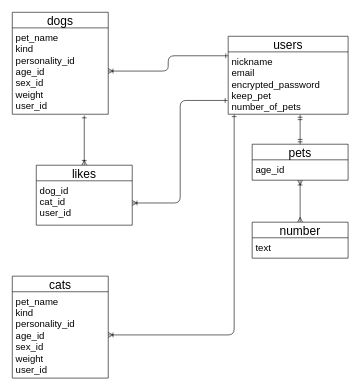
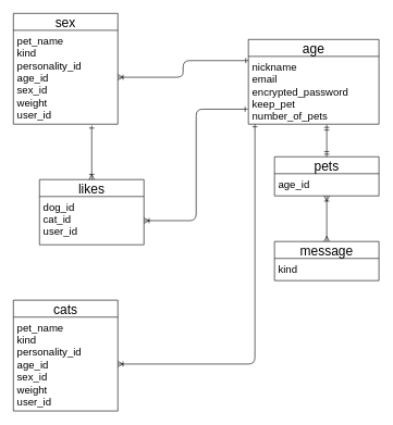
- <mxCell id="4" value="dogs" style="swimlane;fontStyle=0;childLayout=stackLayout;horizontal=1;startSize=26;horizontalStack=0;resizeParent=1;resizeParentMax=0;resizeLast=0;collapsible=1;marginBottom=0;align=center;fontSize=20;" parent="1" vertex="1"><mxGeometry x="20" y="20" width="160" height="170" as="geometry" /></mxCell>
+ <mxCell id="4" value="sex" style="swimlane;fontStyle=0;childLayout=stackLayout;horizontal=1;startSize=26;horizontalStack=0;resizeParent=1;resizeParentMax=0;resizeLast=0;collapsible=1;marginBottom=0;align=center;fontSize=20;" parent="1" vertex="1"><mxGeometry x="20" y="20" width="160" height="170" as="geometry" /></mxCell>
- <mxCell id="2" value="users" style="swimlane;fontStyle=0;childLayout=stackLayout;horizontal=1;startSize=26;horizontalStack=0;resizeParent=1;resizeParentMax=0;resizeLast=0;collapsible=1;marginBottom=0;align=center;fontSize=20;" parent="1" vertex="1"><mxGeometry x="380" y="60" width="200" height="130" as="geometry" /></mxCell>
+ <mxCell id="2" value="age" style="swimlane;fontStyle=0;childLayout=stackLayout;horizontal=1;startSize=26;horizontalStack=0;resizeParent=1;resizeParentMax=0;resizeLast=0;collapsible=1;marginBottom=0;align=center;fontSize=20;" parent="1" vertex="1"><mxGeometry x="380" y="60" width="200" height="130" as="geometry" /></mxCell>
- <mxCell id="8" value="number" style="swimlane;fontStyle=0;childLayout=stackLayout;horizontal=1;startSize=26;horizontalStack=0;resizeParent=1;resizeParentMax=0;resizeLast=0;collapsible=1;marginBottom=0;align=center;fontSize=20;" parent="1" vertex="1"><mxGeometry x="420" y="370" width="160" height="60" as="geometry" /></mxCell>
+ <mxCell id="8" value="message" style="swimlane;fontStyle=0;childLayout=stackLayout;horizontal=1;startSize=26;horizontalStack=0;resizeParent=1;resizeParentMax=0;resizeLast=0;collapsible=1;marginBottom=0;align=center;fontSize=20;" parent="1" vertex="1"><mxGeometry x="420" y="370" width="160" height="60" as="geometry" /></mxCell>
- <mxCell id="9" value="text" style="text;strokeColor=none;fillColor=none;spacingLeft=4;spacingRight=4;overflow=hidden;rotatable=0;points=[[0,0.5],[1,0.5]];portConstraint=eastwest;fontSize=16;" parent="8" vertex="1"><mxGeometry y="26" width="160" height="34" as="geometry" /></mxCell>
+ <mxCell id="9" value="kind" style="text;strokeColor=none;fillColor=none;spacingLeft=4;spacingRight=4;overflow=hidden;rotatable=0;points=[[0,0.5],[1,0.5]];portConstraint=eastwest;fontSize=16;" parent="8" vertex="1"><mxGeometry y="26" width="160" height="34" as="geometry" /></mxCell>
